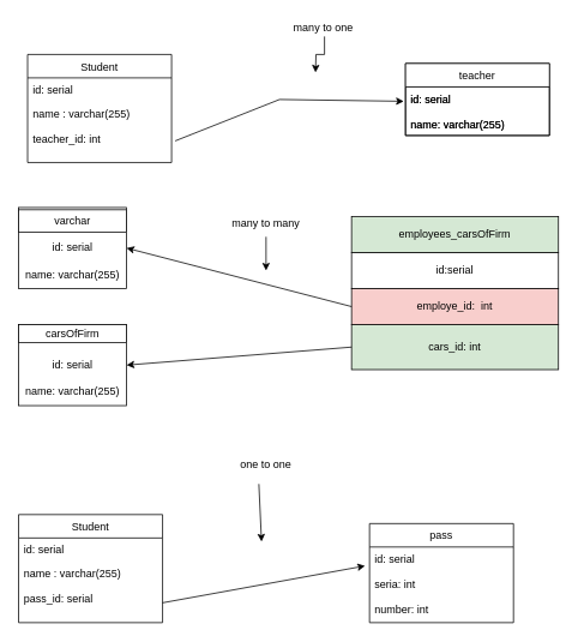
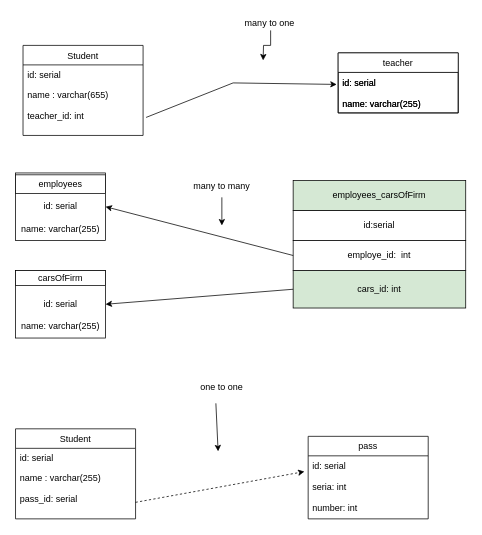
- <mxCell id="9" value="name : varchar(255)&#10;&#10;teacher_id: int" style="text;align=left;verticalAlign=top;spacingLeft=4;spacingRight=4;overflow=hidden;rotatable=0;points=[[0,0.5],[1,0.5]];portConstraint=eastwest;rounded=0;shadow=0;html=0;" parent="7" vertex="1"><mxGeometry y="52" width="160" height="68" as="geometry" /></mxCell>
+ <mxCell id="9" value="name : varchar(655)&#10;&#10;teacher_id: int" style="text;align=left;verticalAlign=top;spacingLeft=4;spacingRight=4;overflow=hidden;rotatable=0;points=[[0,0.5],[1,0.5]];portConstraint=eastwest;rounded=0;shadow=0;html=0;" parent="7" vertex="1"><mxGeometry y="52" width="160" height="68" as="geometry" /></mxCell>
- <mxCell id="22" value="varchar" style="text;html=1;strokeColor=none;fillColor=none;align=center;verticalAlign=middle;whiteSpace=wrap;rounded=0;" vertex="1" parent="1"><mxGeometry x="20" y="230" width="120" height="30" as="geometry" /></mxCell>
+ <mxCell id="22" value="employees" style="text;html=1;strokeColor=none;fillColor=none;align=center;verticalAlign=middle;whiteSpace=wrap;rounded=0;" vertex="1" parent="1"><mxGeometry x="20" y="230" width="120" height="30" as="geometry" /></mxCell>
- <mxCell id="4" value="employe_id:&amp;nbsp; int" style="rounded=0;whiteSpace=wrap;html=1;fillColor=#f8cecc;" vertex="1" parent="1"><mxGeometry x="390" y="320" width="230" height="40" as="geometry" /></mxCell>
+ <mxCell id="4" value="employe_id:&amp;nbsp; int" style="rounded=0;whiteSpace=wrap;html=1;" vertex="1" parent="1"><mxGeometry x="390" y="320" width="230" height="40" as="geometry" /></mxCell>
- <mxCell id="37" value="" style="endArrow=classic;html=1;rounded=0;exitX=1;exitY=0.676;exitDx=0;exitDy=0;exitPerimeter=0;entryX=-0.031;entryY=0.25;entryDx=0;entryDy=0;entryPerimeter=0;" edge="1" parent="1" source="32" target="36"><mxGeometry width="50" height="50" relative="1" as="geometry"><mxPoint x="310" y="601" as="sourcePoint" /><mxPoint x="360" y="551" as="targetPoint" /></mxGeometry></mxCell>
+ <mxCell id="37" value="" style="endArrow=classic;html=1;rounded=0;exitX=1;exitY=0.676;exitDx=0;exitDy=0;exitPerimeter=0;entryX=-0.031;entryY=0.25;entryDx=0;entryDy=0;entryPerimeter=0;dashed=1;" edge="1" parent="1" source="32" target="36"><mxGeometry width="50" height="50" relative="1" as="geometry"><mxPoint x="310" y="601" as="sourcePoint" /><mxPoint x="360" y="551" as="targetPoint" /></mxGeometry></mxCell>
